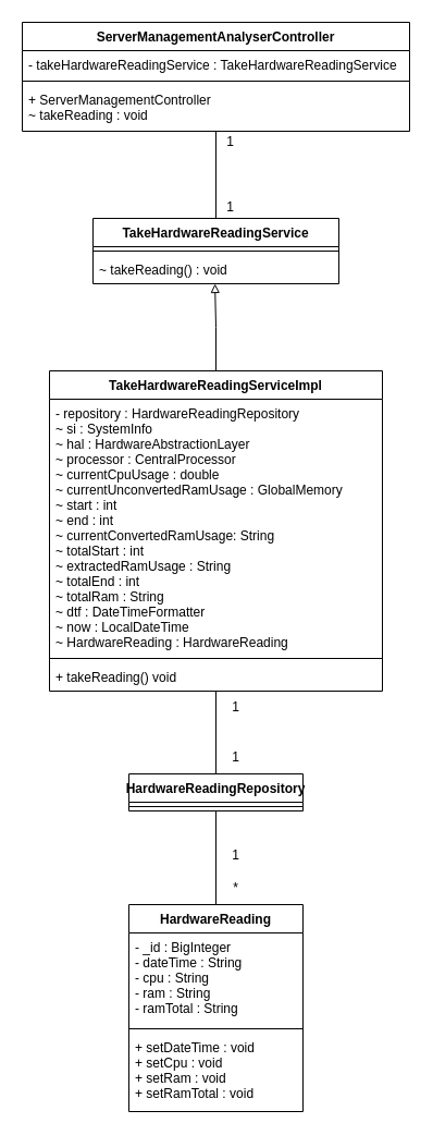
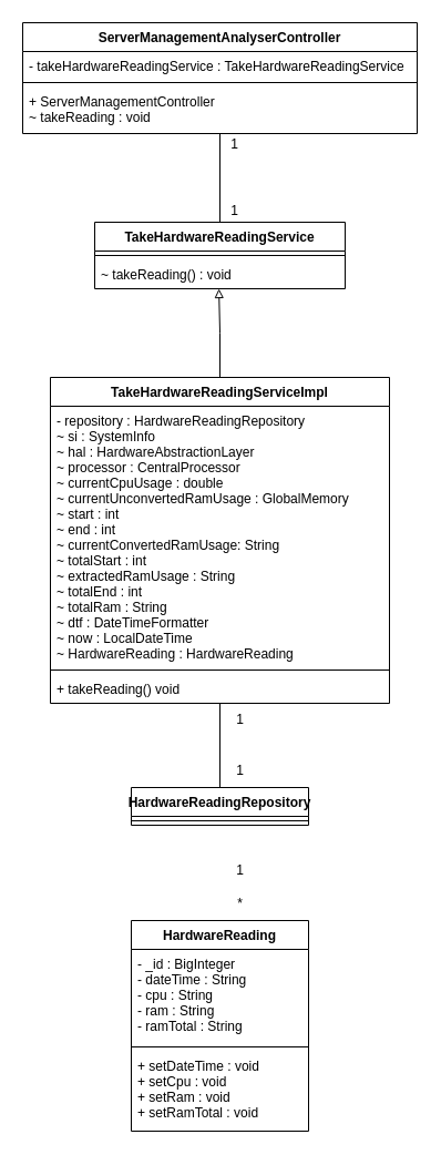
- <mxCell id="18" style="edgeStyle=orthogonalEdgeStyle;rounded=0;orthogonalLoop=1;jettySize=auto;html=1;exitX=0.5;exitY=1;exitDx=0;exitDy=0;entryX=0.5;entryY=0;entryDx=0;entryDy=0;endArrow=none;endFill=0;" parent="1" source="19" target="21" edge="1"><mxGeometry relative="1" as="geometry" /></mxCell>
